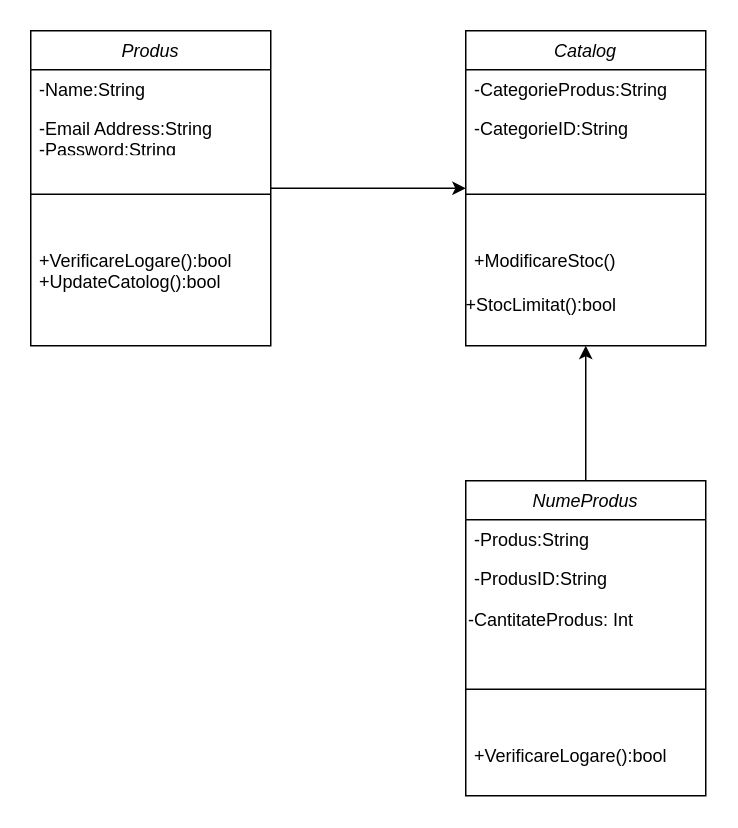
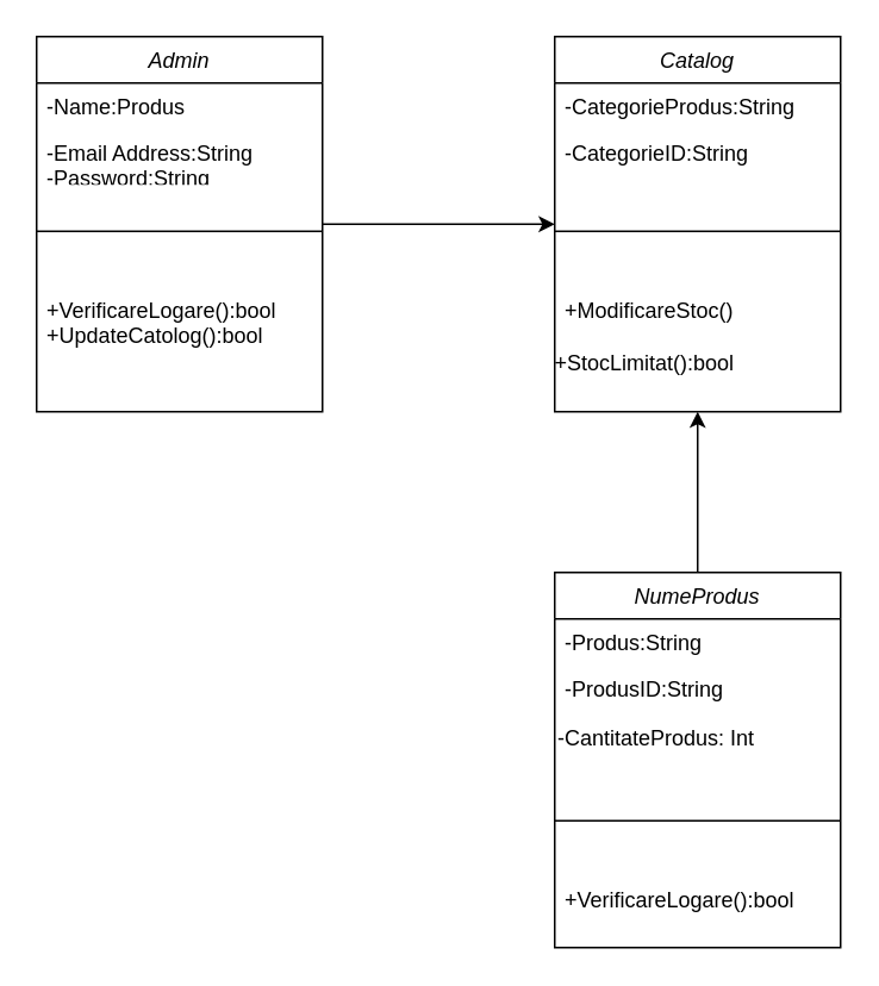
- <mxCell id="3" value="Produs" style="swimlane;fontStyle=2;align=center;verticalAlign=top;childLayout=stackLayout;horizontal=1;startSize=26;horizontalStack=0;resizeParent=1;resizeLast=0;collapsible=1;marginBottom=0;rounded=0;shadow=0;strokeWidth=1;" vertex="1" parent="1"><mxGeometry x="20" y="20" width="160" height="210" as="geometry"><mxRectangle x="230" y="140" width="160" height="26" as="alternateBounds" /></mxGeometry></mxCell>
+ <mxCell id="3" value="Admin" style="swimlane;fontStyle=2;align=center;verticalAlign=top;childLayout=stackLayout;horizontal=1;startSize=26;horizontalStack=0;resizeParent=1;resizeLast=0;collapsible=1;marginBottom=0;rounded=0;shadow=0;strokeWidth=1;" vertex="1" parent="1"><mxGeometry x="20" y="20" width="160" height="210" as="geometry"><mxRectangle x="230" y="140" width="160" height="26" as="alternateBounds" /></mxGeometry></mxCell>
- <mxCell id="4" value="-Name:String" style="text;align=left;verticalAlign=top;spacingLeft=4;spacingRight=4;overflow=hidden;rotatable=0;points=[[0,0.5],[1,0.5]];portConstraint=eastwest;" vertex="1" parent="3"><mxGeometry y="26" width="160" height="26" as="geometry" /></mxCell>
+ <mxCell id="4" value="-Name:Produs" style="text;align=left;verticalAlign=top;spacingLeft=4;spacingRight=4;overflow=hidden;rotatable=0;points=[[0,0.5],[1,0.5]];portConstraint=eastwest;" vertex="1" parent="3"><mxGeometry y="26" width="160" height="26" as="geometry" /></mxCell>
